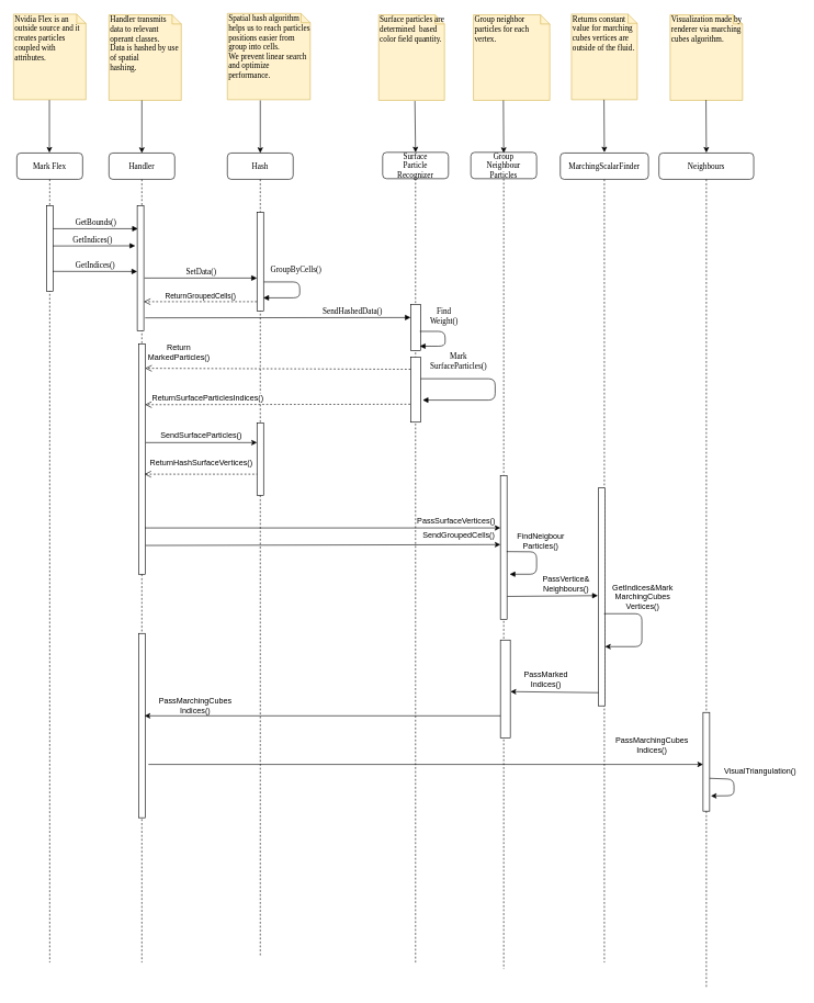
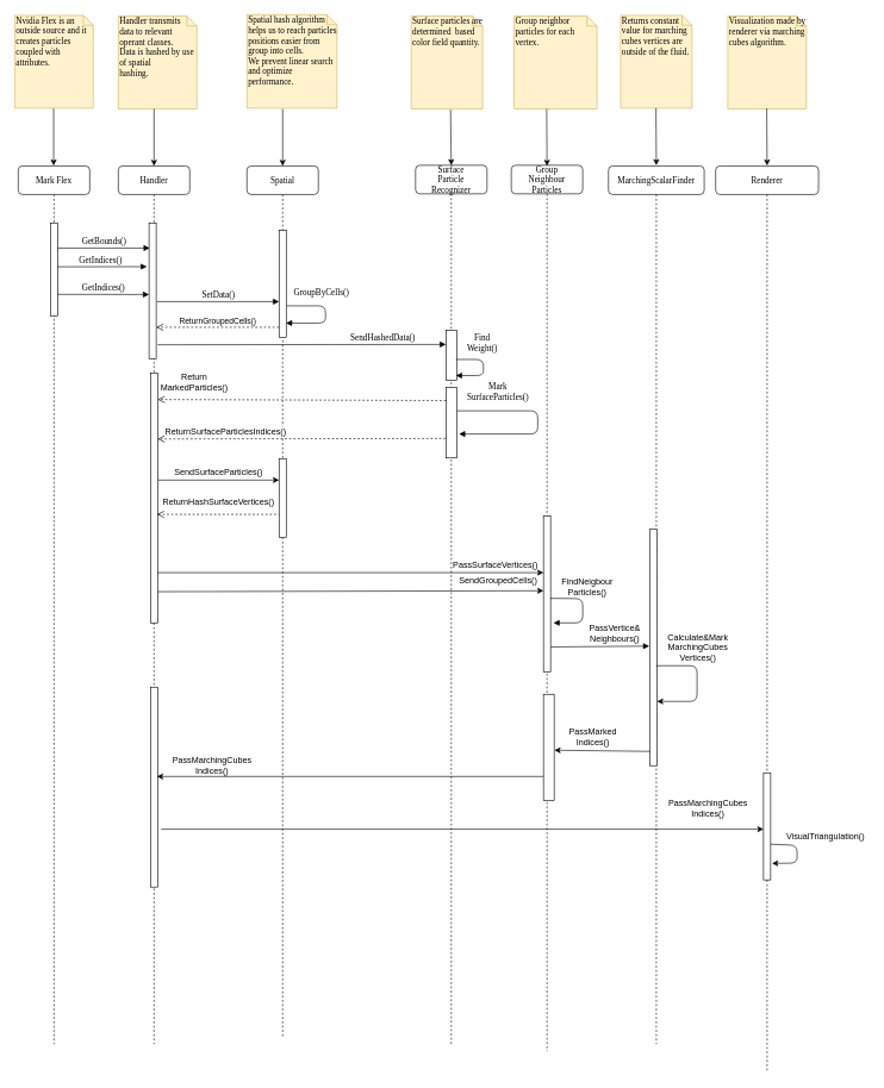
- <mxCell id="43" value="Hash" style="shape=umlLifeline;perimeter=lifelinePerimeter;whiteSpace=wrap;html=1;container=1;collapsible=0;recursiveResize=0;outlineConnect=0;rounded=1;shadow=0;comic=0;labelBackgroundColor=none;strokeColor=#000000;strokeWidth=1;fillColor=#FFFFFF;fontFamily=Verdana;fontSize=12;fontColor=#000000;align=center;" parent="1" vertex="1"><mxGeometry x="345" y="232" width="100" height="1220" as="geometry" /></mxCell>
+ <mxCell id="43" value="Spatial" style="shape=umlLifeline;perimeter=lifelinePerimeter;whiteSpace=wrap;html=1;container=1;collapsible=0;recursiveResize=0;outlineConnect=0;rounded=1;shadow=0;comic=0;labelBackgroundColor=none;strokeColor=#000000;strokeWidth=1;fillColor=#FFFFFF;fontFamily=Verdana;fontSize=12;fontColor=#000000;align=center;" parent="1" vertex="1"><mxGeometry x="345" y="232" width="100" height="1220" as="geometry" /></mxCell>
- <mxCell id="18" value="Neighbours" style="shape=umlLifeline;perimeter=lifelinePerimeter;whiteSpace=wrap;html=1;container=1;collapsible=0;recursiveResize=0;outlineConnect=0;rounded=1;shadow=0;comic=0;labelBackgroundColor=none;strokeColor=#000000;strokeWidth=1;fillColor=#FFFFFF;fontFamily=Verdana;fontSize=12;fontColor=#000000;align=center;" parent="1" vertex="1"><mxGeometry x="1001" y="232" width="144" height="1270" as="geometry" /></mxCell>
+ <mxCell id="18" value="Renderer" style="shape=umlLifeline;perimeter=lifelinePerimeter;whiteSpace=wrap;html=1;container=1;collapsible=0;recursiveResize=0;outlineConnect=0;rounded=1;shadow=0;comic=0;labelBackgroundColor=none;strokeColor=#000000;strokeWidth=1;fillColor=#FFFFFF;fontFamily=Verdana;fontSize=12;fontColor=#000000;align=center;" parent="1" vertex="1"><mxGeometry x="1001" y="232" width="144" height="1270" as="geometry" /></mxCell>
- <mxCell id="54" value="GetIndices&amp;amp;Mark&lt;br&gt;MarchingCubes&lt;br&gt;Vertices()" style="text;html=1;strokeColor=none;fillColor=none;align=center;verticalAlign=middle;whiteSpace=wrap;rounded=0;" parent="1" vertex="1"><mxGeometry x="931.5" y="887" width="89" height="40" as="geometry" /></mxCell>
+ <mxCell id="54" value="Calculate&amp;amp;Mark&lt;br&gt;MarchingCubes&lt;br&gt;Vertices()" style="text;html=1;strokeColor=none;fillColor=none;align=center;verticalAlign=middle;whiteSpace=wrap;rounded=0;" parent="1" vertex="1"><mxGeometry x="931.5" y="887" width="89" height="40" as="geometry" /></mxCell>
